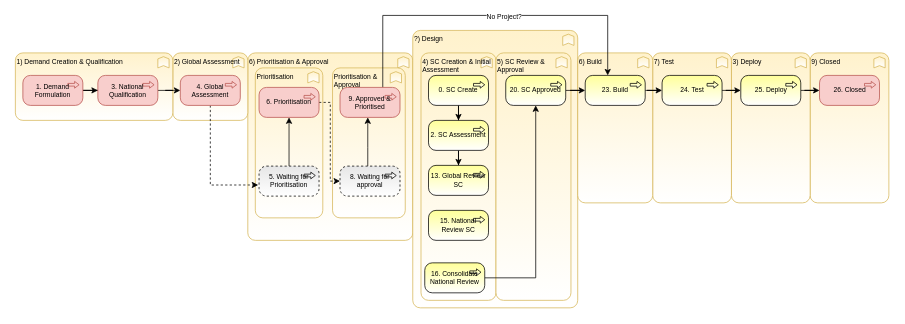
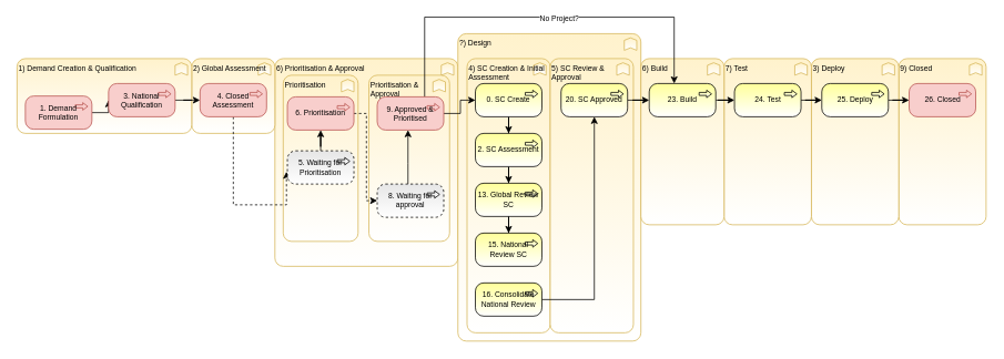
- <mxCell id="15" value="1. Demand Formulation" style="html=1;outlineConnect=0;whiteSpace=wrap;fillColor=#f8cecc;shape=mxgraph.archimate3.application;appType=proc;archiType=rounded;fontSize=9;verticalAlign=middle;align=center;strokeColor=#b85450;" parent="1" vertex="1"><mxGeometry x="30" y="100" width="80" height="40" as="geometry" /></mxCell>
+ <mxCell id="15" value="1. Demand Formulation" style="html=1;outlineConnect=0;whiteSpace=wrap;fillColor=#f8cecc;shape=mxgraph.archimate3.application;appType=proc;archiType=rounded;fontSize=9;verticalAlign=middle;align=center;strokeColor=#b85450;" parent="1" vertex="1"><mxGeometry x="30" y="115" width="80" height="40" as="geometry" /></mxCell>
- <mxCell id="19" value="4. Global Assessment" style="html=1;outlineConnect=0;whiteSpace=wrap;fillColor=#f8cecc;shape=mxgraph.archimate3.application;appType=proc;archiType=rounded;fontSize=9;strokeColor=#b85450;" parent="1" vertex="1"><mxGeometry x="240" y="100" width="80" height="40" as="geometry" /></mxCell>
+ <mxCell id="19" value="4. Closed Assessment" style="html=1;outlineConnect=0;whiteSpace=wrap;fillColor=#f8cecc;shape=mxgraph.archimate3.application;appType=proc;archiType=rounded;fontSize=9;strokeColor=#b85450;" parent="1" vertex="1"><mxGeometry x="240" y="100" width="80" height="40" as="geometry" /></mxCell>
+ <mxCell id="24" value="" style="edgeStyle=orthogonalEdgeStyle;rounded=0;orthogonalLoop=1;jettySize=auto;html=1;fontSize=9;entryX=0;entryY=0.5;entryDx=0;entryDy=0;entryPerimeter=0;" parent="1" source="25" target="40" edge="1"><mxGeometry relative="1" as="geometry"><mxPoint x="631" y="120" as="targetPoint" /></mxGeometry></mxCell>
- <mxCell id="36" value="5. Waiting for Prioritisation" style="html=1;outlineConnect=0;whiteSpace=wrap;shape=mxgraph.archimate3.application;appType=proc;archiType=rounded;fontSize=9;sketch=0;shadow=0;dashed=1;gradientColor=#ffffff;fillColor=#E6E6E6;" parent="1" vertex="1"><mxGeometry x="345" y="221" width="80" height="40" as="geometry" /></mxCell>
+ <mxCell id="36" value="5. Waiting for Prioritisation" style="html=1;outlineConnect=0;whiteSpace=wrap;shape=mxgraph.archimate3.application;appType=proc;archiType=rounded;fontSize=9;sketch=0;shadow=0;dashed=1;gradientColor=#ffffff;fillColor=#E6E6E6;" parent="1" vertex="1"><mxGeometry x="345" y="181" width="80" height="40" as="geometry" /></mxCell>
+ <mxCell id="43" value="" style="edgeStyle=orthogonalEdgeStyle;rounded=0;orthogonalLoop=1;jettySize=auto;html=1;fontSize=9;" parent="1" source="44" target="45" edge="1"><mxGeometry relative="1" as="geometry" /></mxCell>
- <mxCell id="47" value="16. Consolidate National Review" style="html=1;outlineConnect=0;whiteSpace=wrap;fillColor=#ffff99;shape=mxgraph.archimate3.application;appType=proc;archiType=rounded;gradientColor=#ffffff;fontSize=9;" parent="1" vertex="1"><mxGeometry x="566" y="350" width="80" height="40" as="geometry" /></mxCell>
+ <mxCell id="47" value="16. Consolidate National Review" style="html=1;outlineConnect=0;whiteSpace=wrap;fillColor=#ffff99;shape=mxgraph.archimate3.application;appType=proc;archiType=rounded;gradientColor=#ffffff;fontSize=9;" parent="1" vertex="1"><mxGeometry x="571" y="340" width="80" height="40" as="geometry" /></mxCell>
